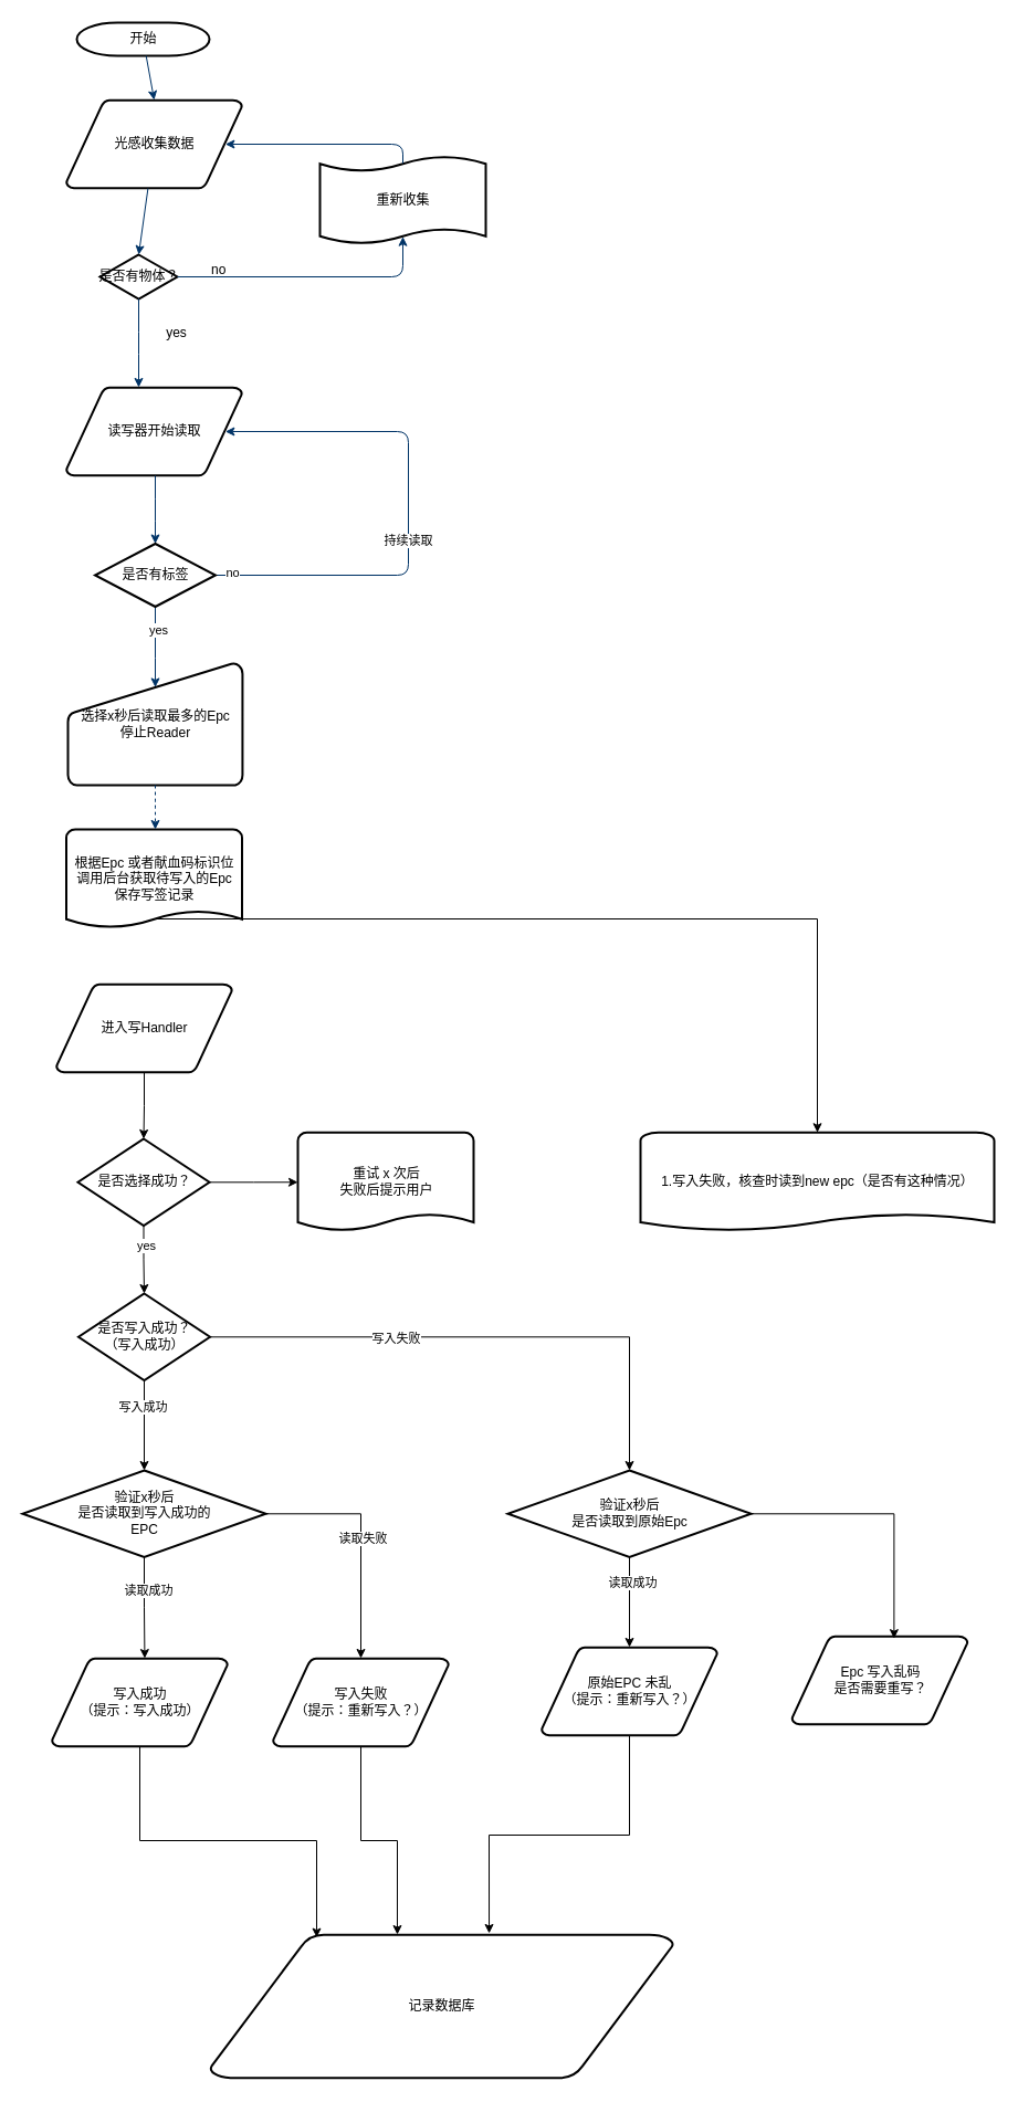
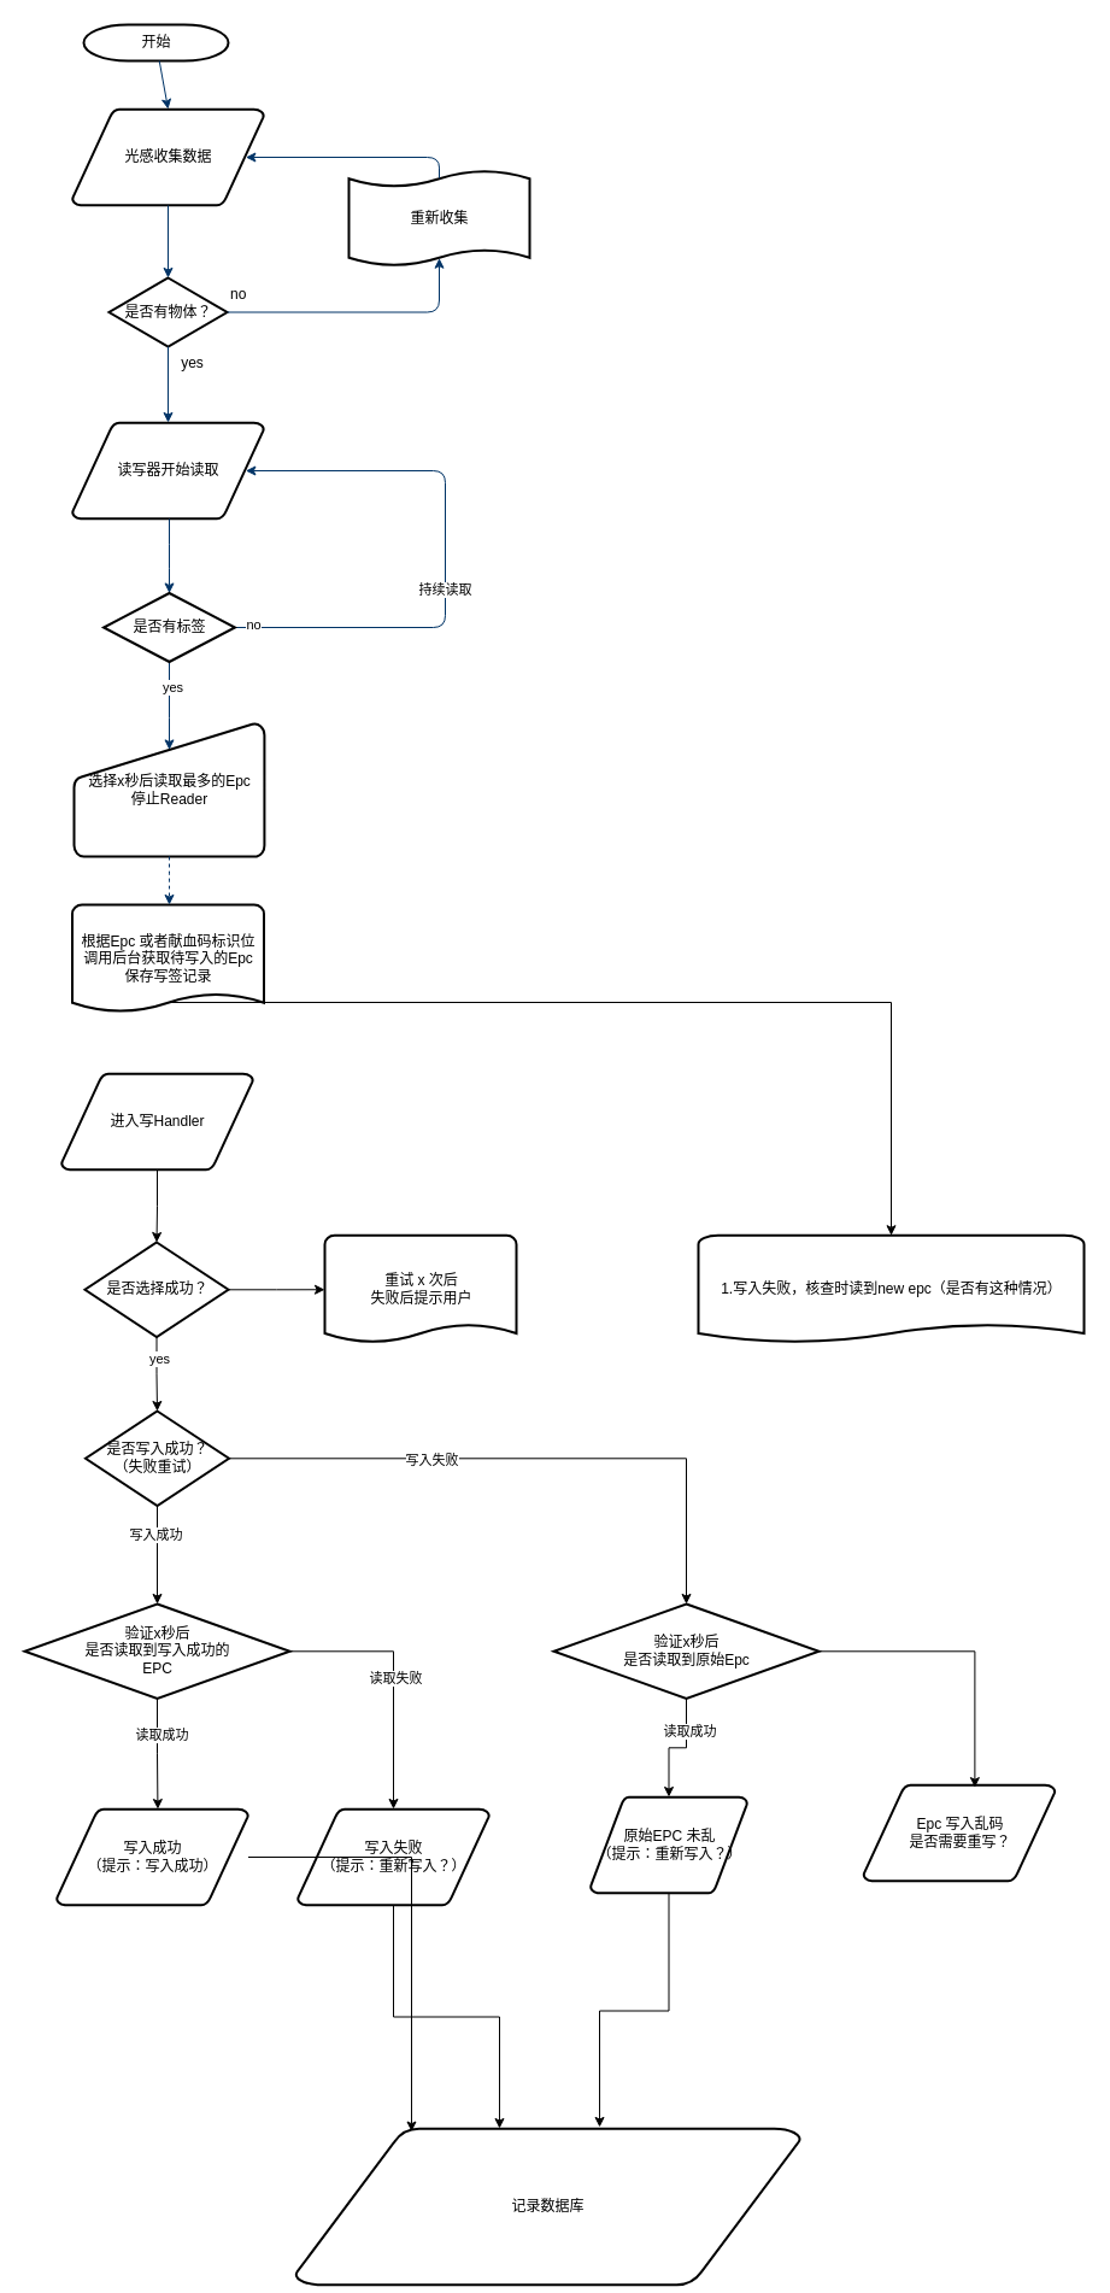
- <mxCell id="5" value="是否有物体？" style="shape=mxgraph.flowchart.decision;strokeWidth=2;gradientColor=none;gradientDirection=north;fontStyle=0;html=1;" parent="1" vertex="1"><mxGeometry x="90" y="230" width="70" height="40" as="geometry" /></mxCell>
+ <mxCell id="5" value="是否有物体？" style="shape=mxgraph.flowchart.decision;strokeWidth=2;gradientColor=none;gradientDirection=north;fontStyle=0;html=1;" parent="1" vertex="1"><mxGeometry x="90" y="230" width="98" height="57" as="geometry" /></mxCell>
- <mxCell id="29" value="是否写入成功？&lt;br&gt;（写入成功）" style="shape=mxgraph.flowchart.decision;strokeWidth=2;gradientColor=none;gradientDirection=north;fontStyle=0;html=1;" parent="1" vertex="1"><mxGeometry x="70.5" y="1170" width="119" height="78.5" as="geometry" /></mxCell>
+ <mxCell id="29" value="是否写入成功？&lt;br&gt;（失败重试）" style="shape=mxgraph.flowchart.decision;strokeWidth=2;gradientColor=none;gradientDirection=north;fontStyle=0;html=1;" parent="1" vertex="1"><mxGeometry x="70.5" y="1170" width="119" height="78.5" as="geometry" /></mxCell>
- <mxCell id="45" value="原始EPC 未乱&lt;br&gt;（提示：重新写入？）" style="shape=mxgraph.flowchart.data;strokeWidth=2;gradientColor=none;gradientDirection=north;fontStyle=0;html=1;" parent="1" vertex="1"><mxGeometry x="489.5" y="1490" width="159" height="80" as="geometry" /></mxCell>
+ <mxCell id="45" value="原始EPC 未乱&lt;br&gt;（提示：重新写入？）" style="shape=mxgraph.flowchart.data;strokeWidth=2;gradientColor=none;gradientDirection=north;fontStyle=0;html=1;" parent="1" vertex="1"><mxGeometry x="489.5" y="1490" width="130" height="80" as="geometry" /></mxCell>
- <mxCell id="50" value="记录数据库" style="shape=mxgraph.flowchart.data;strokeWidth=2;gradientColor=none;gradientDirection=north;fontStyle=0;html=1;" parent="1" vertex="1"><mxGeometry x="189.5" y="1750" width="419.5" height="130" as="geometry" /></mxCell>
+ <mxCell id="50" value="记录数据库" style="shape=mxgraph.flowchart.data;strokeWidth=2;gradientColor=none;gradientDirection=north;fontStyle=0;html=1;" parent="1" vertex="1"><mxGeometry x="244.5" y="1765" width="419.5" height="130" as="geometry" /></mxCell>
